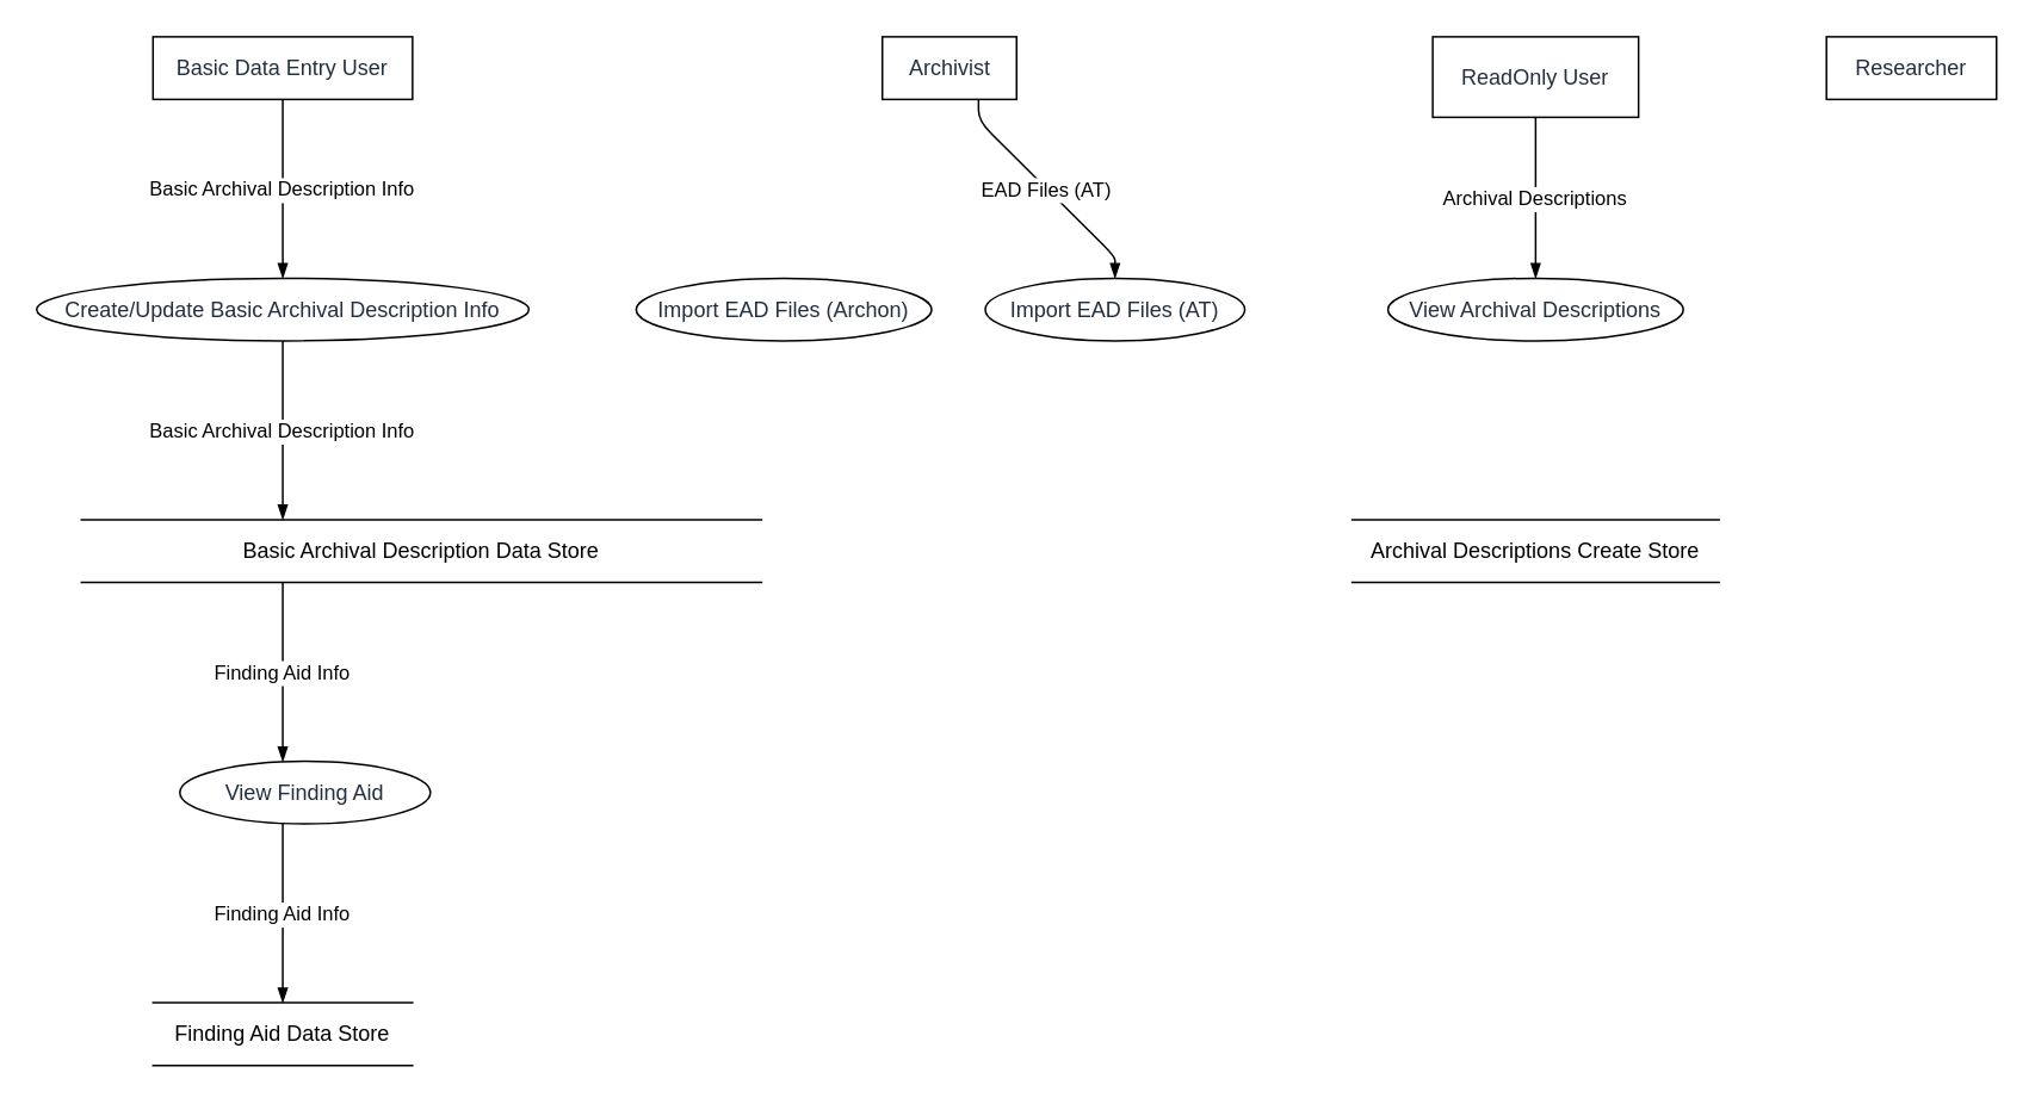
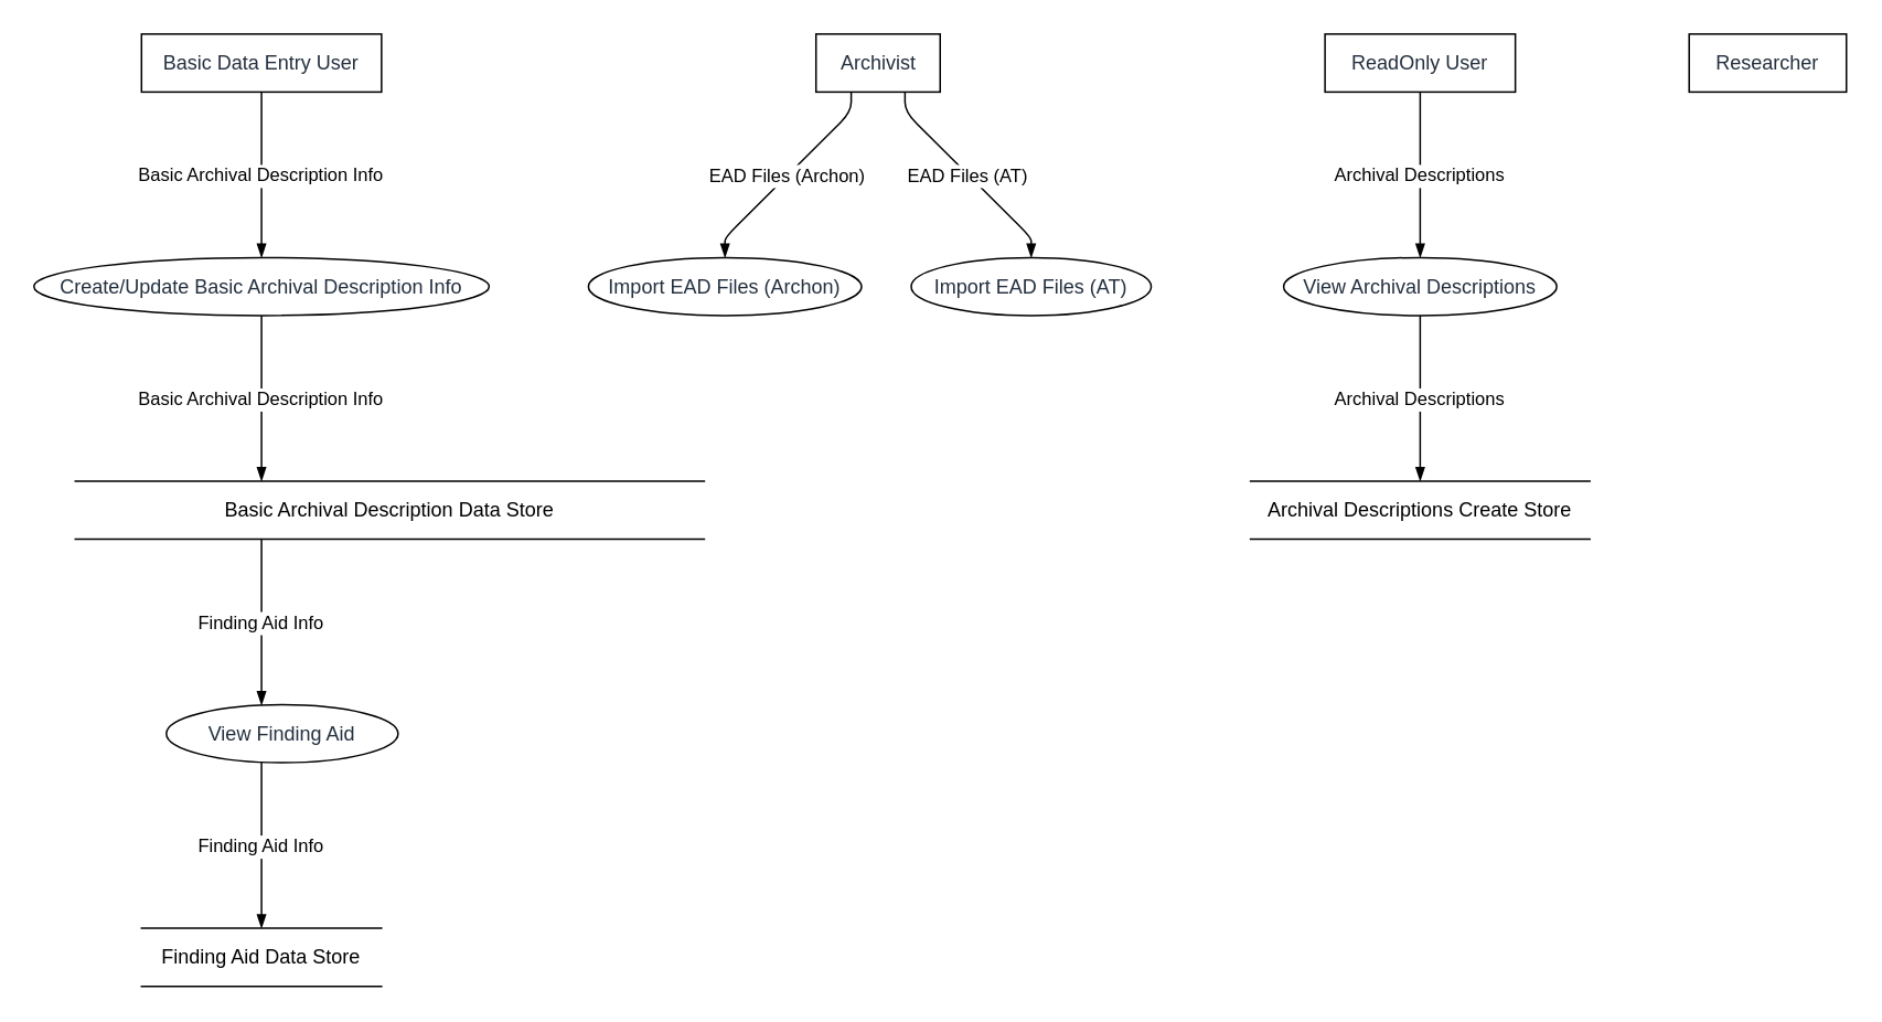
- <mxCell id="11" value="ReadOnly User" style="shape=rectangle;whiteSpace=wrap;html=1;fillColor=#ffffff;strokeColor=#000000;align=center;verticalAlign=middle;fontColor=#232F3E;" vertex="1" parent="1"><mxGeometry x="800" y="20" width="115" height="45" as="geometry" /></mxCell>
+ <mxCell id="11" value="ReadOnly User" style="shape=rectangle;whiteSpace=wrap;html=1;fillColor=#ffffff;strokeColor=#000000;align=center;verticalAlign=middle;fontColor=#232F3E;" vertex="1" parent="1"><mxGeometry x="800" width="115" height="35" as="geometry" y="20" /></mxCell>
+ <mxCell id="18" value="EAD Files (Archon)" style="endArrow=blockThin;endFill=1;fontSize=11;orthogonal=1;noEdgeStyle=1;" edge="1" parent="1" source="8" target="9"><mxGeometry relative="1" as="geometry"><Array as="points"><mxPoint x="513.75" y="67" /><mxPoint x="437.5" y="143" /></Array></mxGeometry></mxCell>
+ <mxCell id="21" value="Archival Descriptions" style="endArrow=blockThin;endFill=1;fontSize=11;orthogonal=1;noEdgeStyle=1;" edge="1" parent="1" source="12" target="13"><mxGeometry relative="1" as="geometry"><Array as="points"><mxPoint x="857.5" y="202" /><mxPoint x="857.5" y="278" /></Array></mxGeometry></mxCell>
